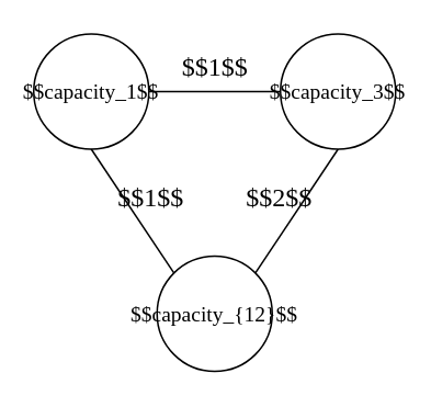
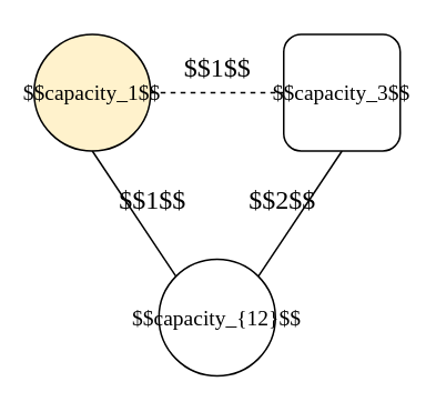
- <mxCell id="3" value="$$capacity_1$$" style="ellipse;whiteSpace=wrap;html=1;aspect=fixed;fontFamily=Times New Roman;fontSize=13;" vertex="1" parent="1"><mxGeometry x="20" y="20" width="70" height="70" as="geometry" /></mxCell>
+ <mxCell id="3" value="$$capacity_1$$" style="ellipse;whiteSpace=wrap;html=1;aspect=fixed;fontFamily=Times New Roman;fontSize=13;fillColor=#fff2cc;" vertex="1" parent="1"><mxGeometry x="20" y="20" width="70" height="70" as="geometry" /></mxCell>
- <mxCell id="2" value="$$1$$" style="edgeStyle=orthogonalEdgeStyle;rounded=0;orthogonalLoop=1;jettySize=auto;html=1;endArrow=none;endFill=0;fontFamily=Times New Roman;fontSize=16;labelBackgroundColor=none;" edge="1" parent="1" source="3" target="5"><mxGeometry y="15" relative="1" as="geometry"><mxPoint as="offset" /></mxGeometry></mxCell>
+ <mxCell id="2" value="$$1$$" style="edgeStyle=orthogonalEdgeStyle;rounded=0;orthogonalLoop=1;jettySize=auto;html=1;endArrow=none;endFill=0;fontFamily=Times New Roman;fontSize=16;labelBackgroundColor=none;dashed=1;" edge="1" parent="1" source="3" target="5"><mxGeometry y="15" relative="1" as="geometry"><mxPoint as="offset" /></mxGeometry></mxCell>
- <mxCell id="5" value="$$capacity_3$$" style="ellipse;whiteSpace=wrap;html=1;aspect=fixed;fontFamily=Times New Roman;fontStyle=0;fontSize=13;" vertex="1" parent="1"><mxGeometry x="170" y="20" width="70" height="70" as="geometry" /></mxCell>
+ <mxCell id="5" value="$$capacity_3$$" style="whiteSpace=wrap;html=1;aspect=fixed;fontFamily=Times New Roman;fontStyle=0;fontSize=13;rounded=1;" vertex="1" parent="1"><mxGeometry x="170" y="20" width="70" height="70" as="geometry" /></mxCell>
